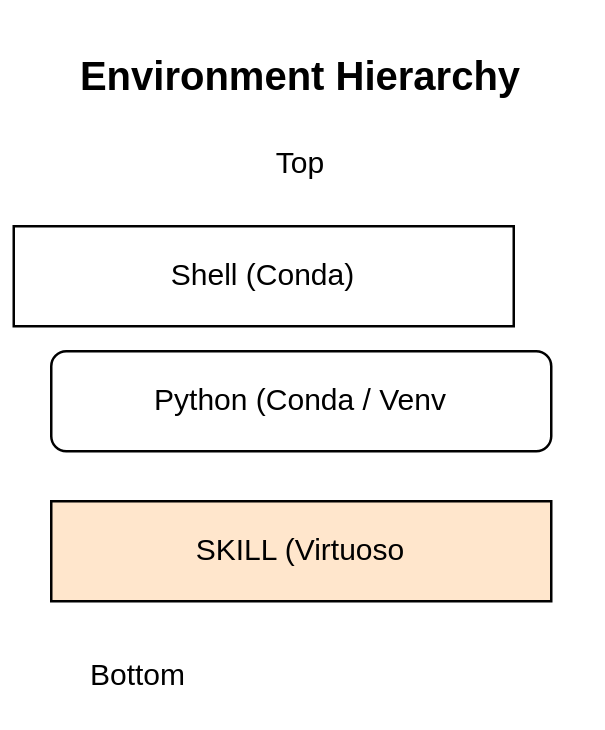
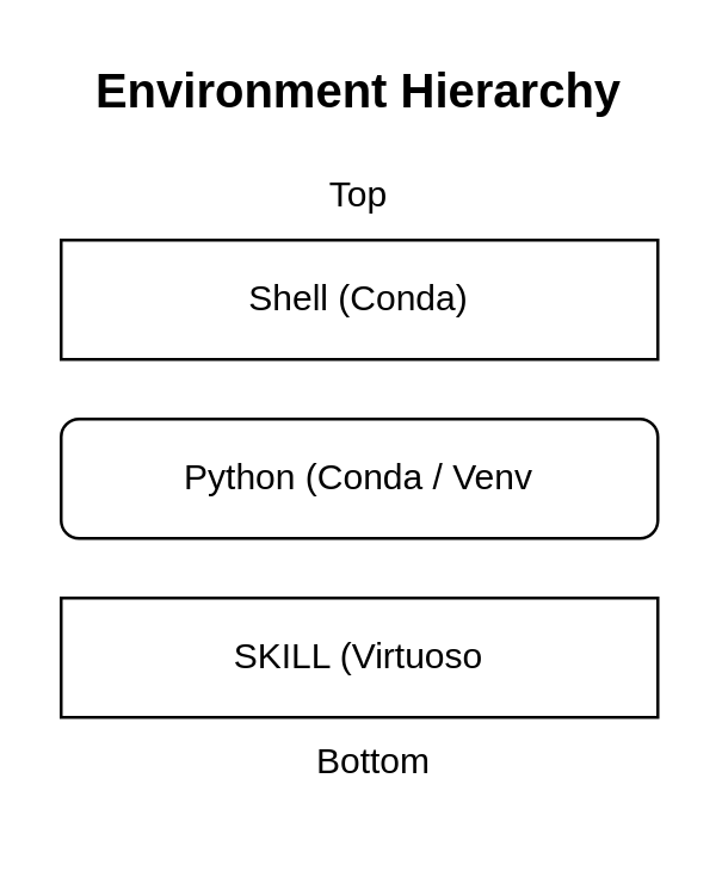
- <mxCell id="2" value="Shell (Conda)" style="rounded=0;whiteSpace=wrap;html=1;" vertex="1" parent="1"><mxGeometry x="5" y="90" width="200" height="40" as="geometry" /></mxCell>
+ <mxCell id="2" value="Shell (Conda)" style="rounded=0;whiteSpace=wrap;html=1;" vertex="1" parent="1"><mxGeometry x="20" y="80" width="200" height="40" as="geometry" /></mxCell>
- <mxCell id="5" value="SKILL (Virtuoso" style="rounded=0;whiteSpace=wrap;html=1;fillColor=#ffe6cc;" vertex="1" parent="1"><mxGeometry x="20" y="200" width="200" height="40" as="geometry" /></mxCell>
+ <mxCell id="5" value="SKILL (Virtuoso" style="rounded=0;whiteSpace=wrap;html=1;" vertex="1" parent="1"><mxGeometry x="20" y="200" width="200" height="40" as="geometry" /></mxCell>
- <mxCell id="6" value="Bottom" style="text;html=1;strokeColor=none;fillColor=none;align=center;verticalAlign=middle;whiteSpace=wrap;rounded=0;" vertex="1" parent="1"><mxGeometry x="25" y="255" width="60" height="30" as="geometry" /></mxCell>
+ <mxCell id="6" value="Bottom" style="text;html=1;strokeColor=none;fillColor=none;align=center;verticalAlign=middle;whiteSpace=wrap;rounded=0;" vertex="1" parent="1"><mxGeometry x="95" y="240" width="60" height="30" as="geometry" /></mxCell>
